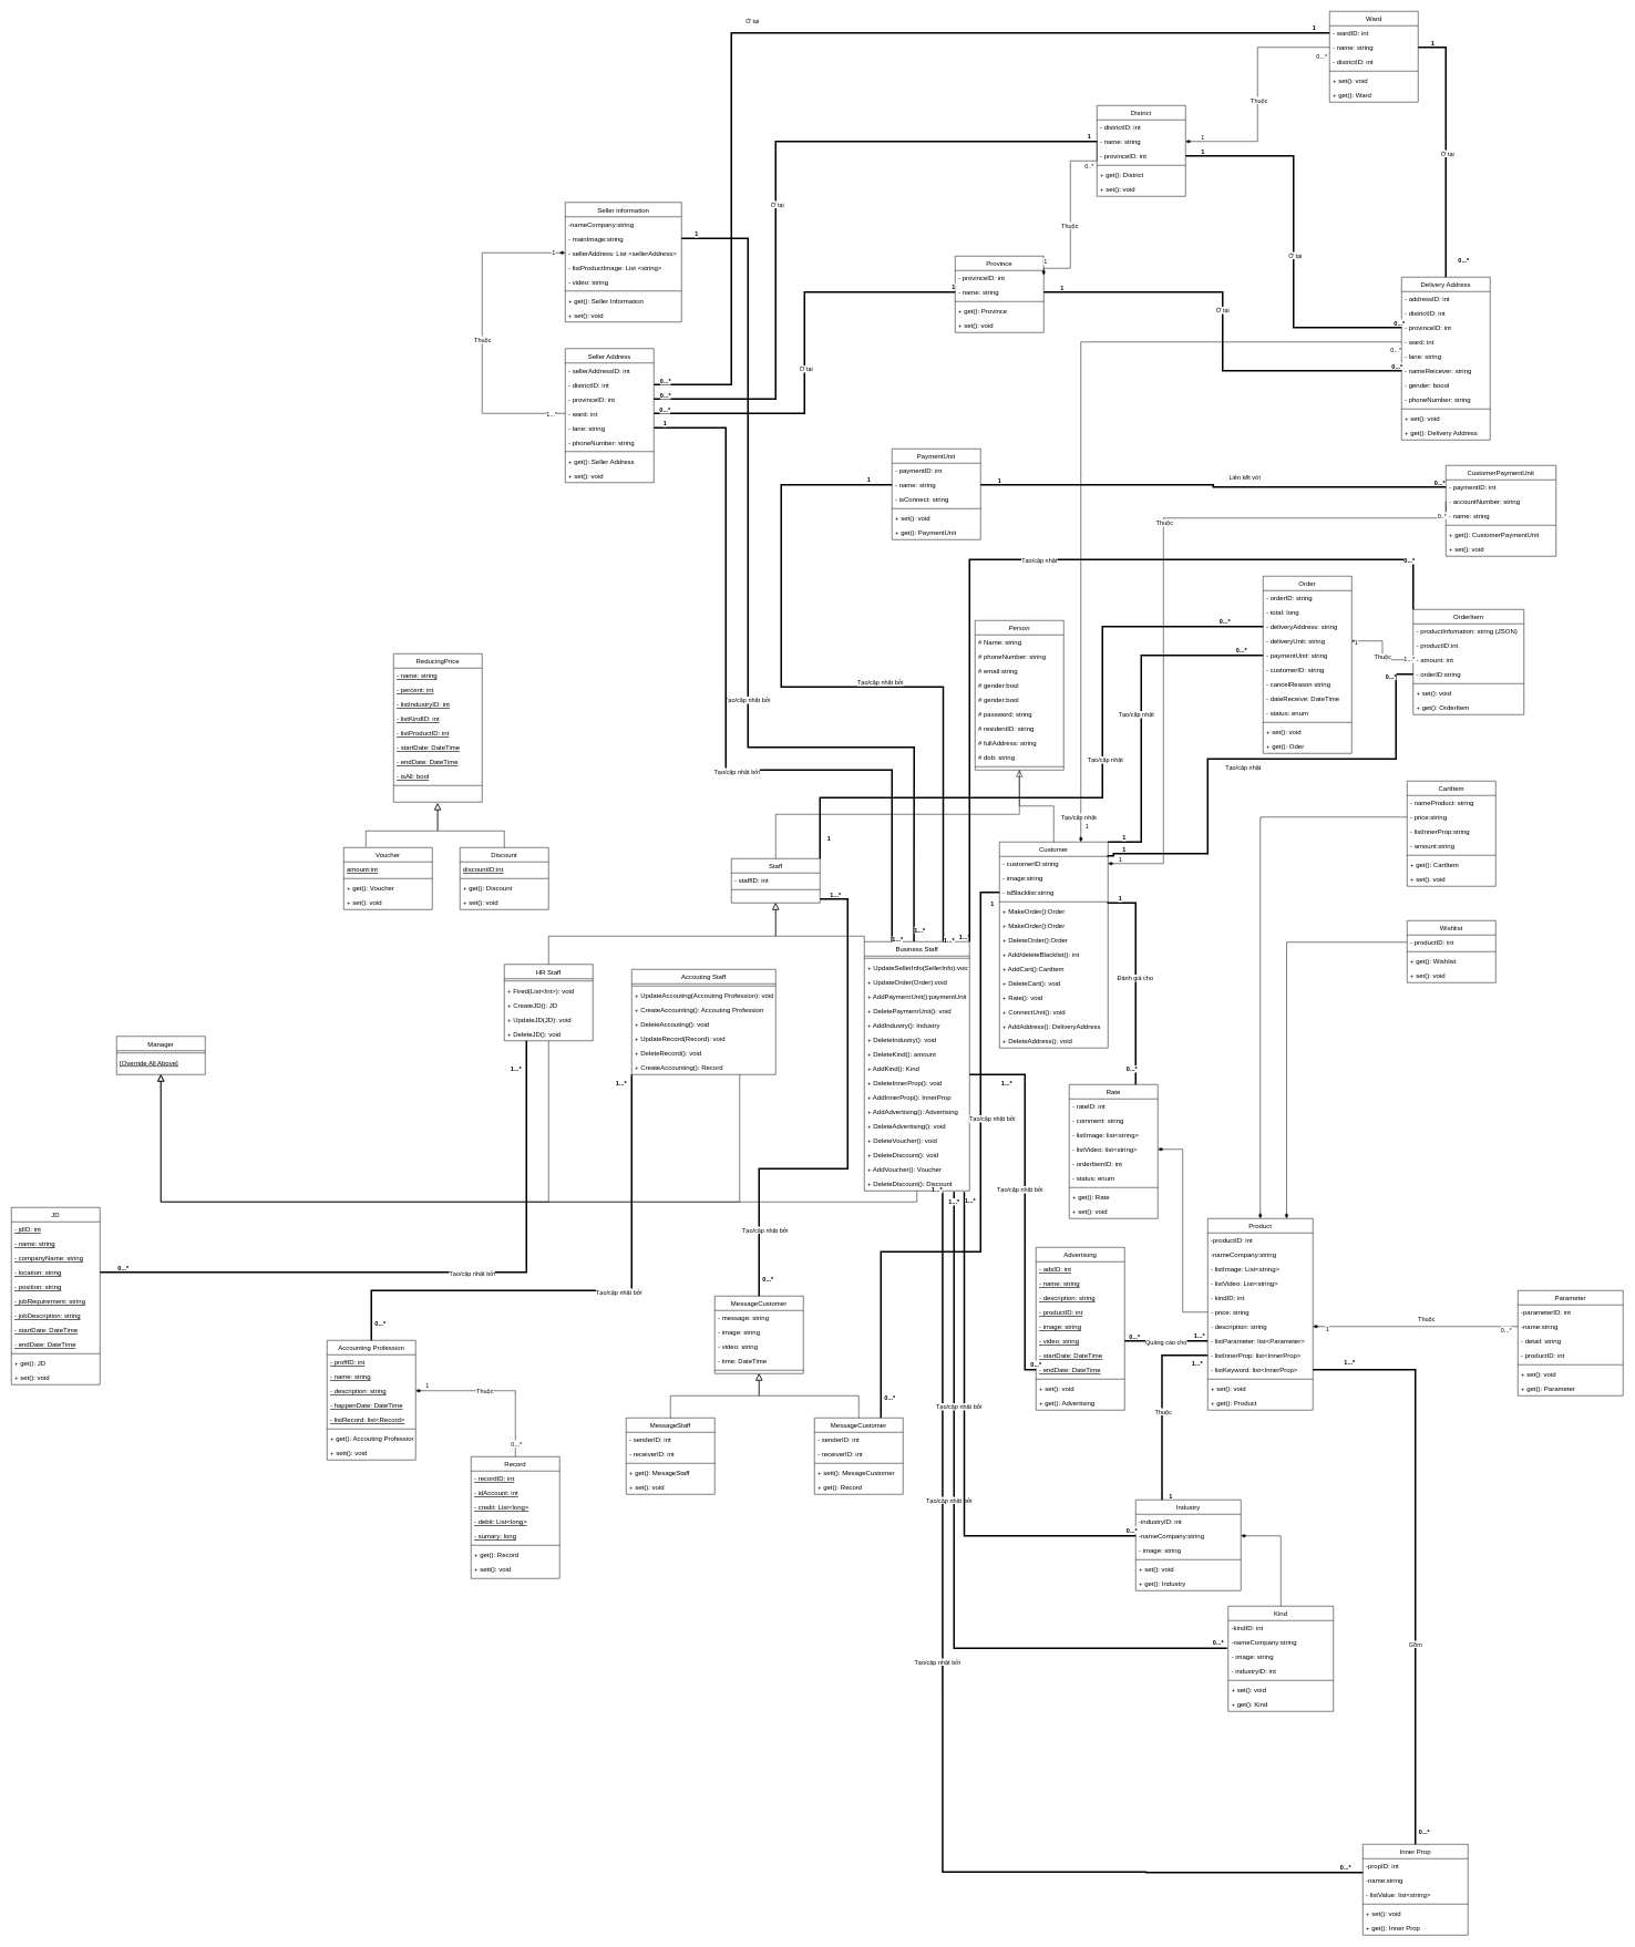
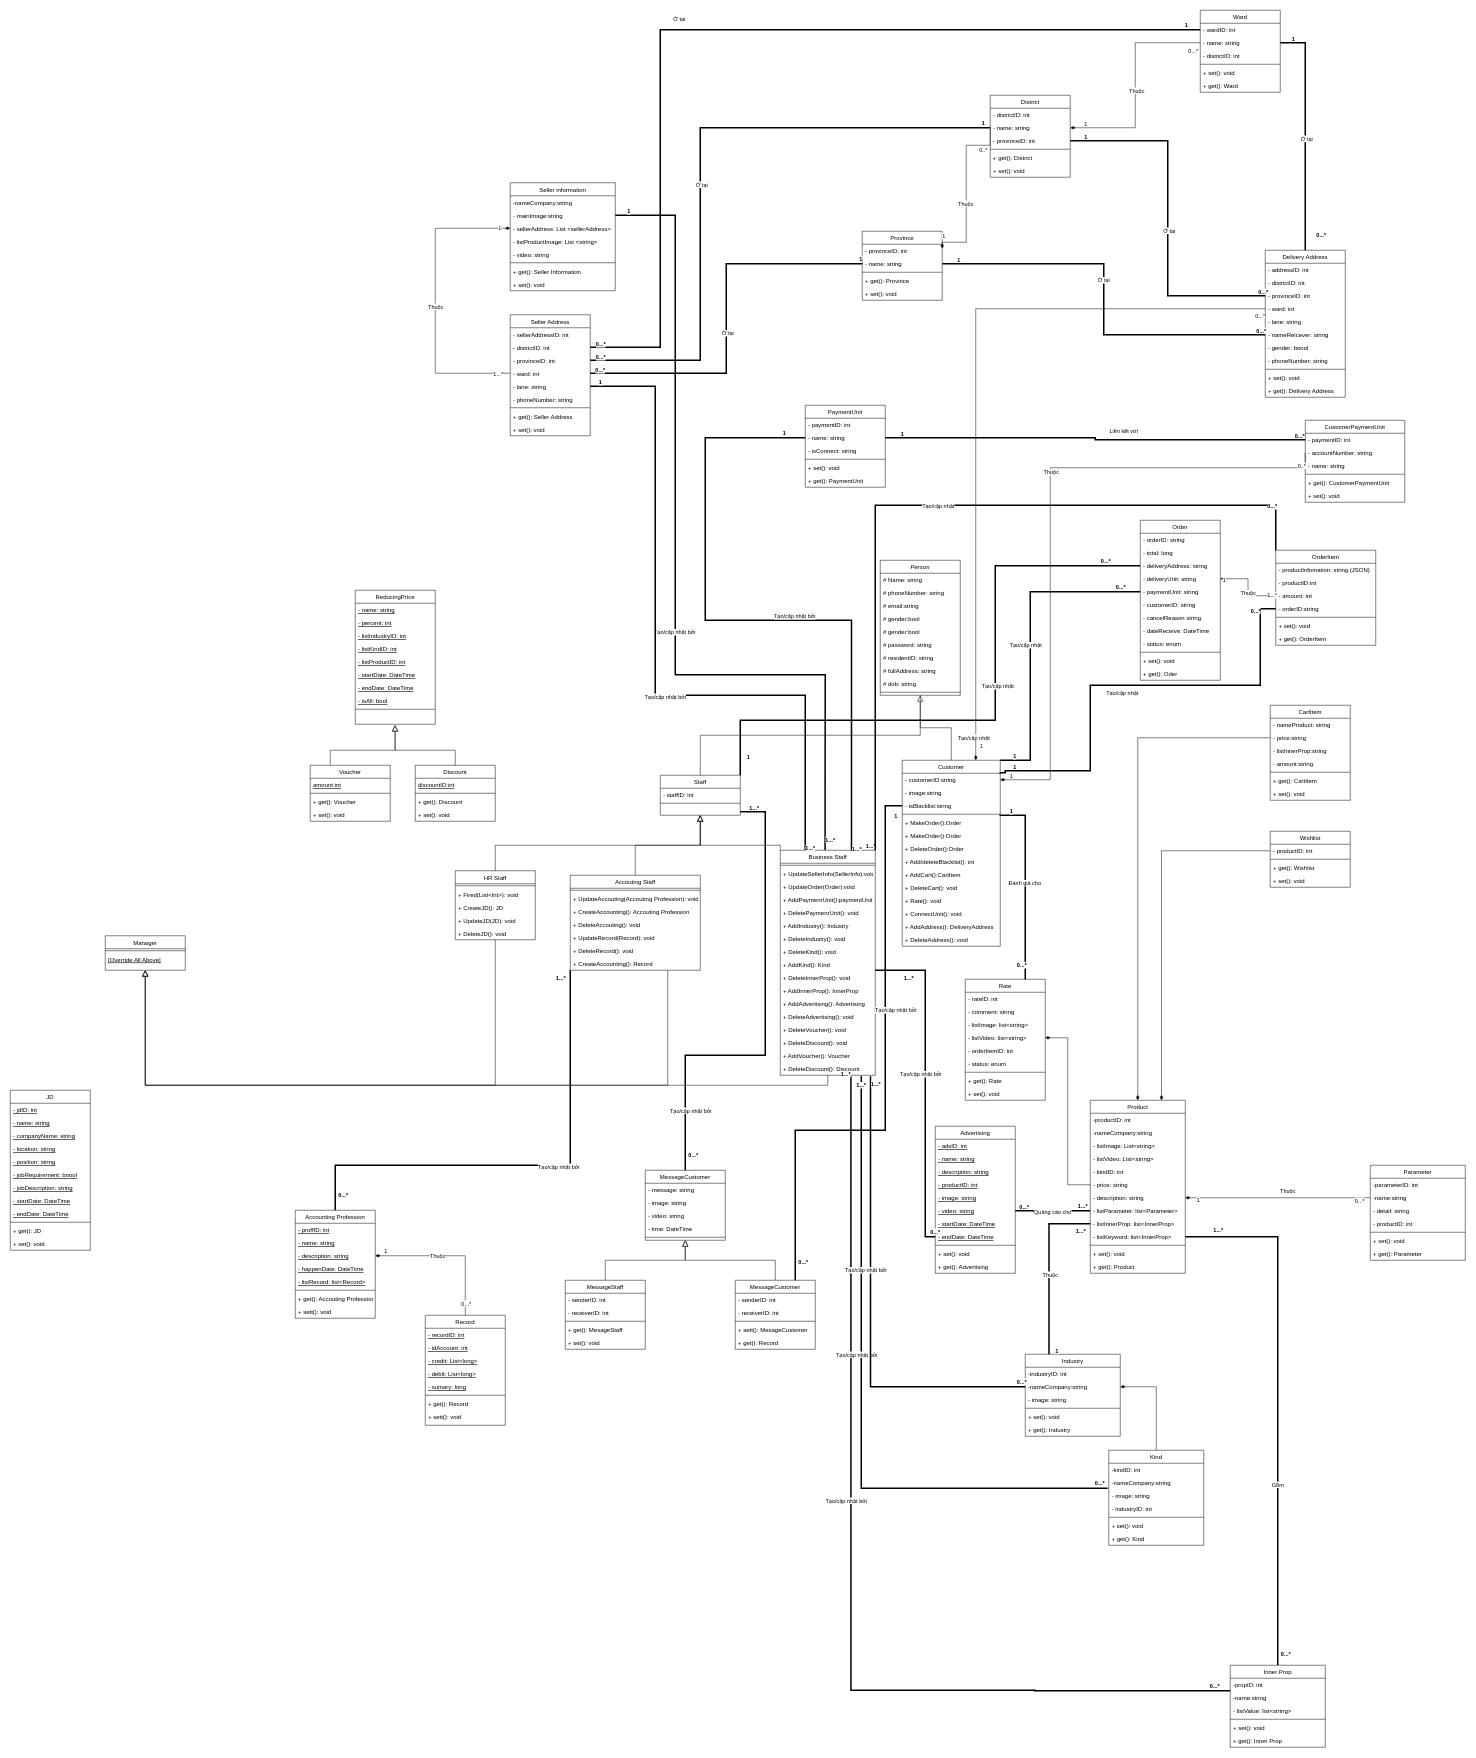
+ <mxCell id="41" value="" style="endArrow=block;endSize=10;endFill=0;shadow=0;strokeWidth=1;rounded=0;edgeStyle=elbowEdgeStyle;elbow=vertical;exitX=0.5;exitY=0;exitDx=0;exitDy=0;entryX=0.5;entryY=1;entryDx=0;entryDy=0;" parent="1" source="33" target="13" edge="1"><mxGeometry width="160" relative="1" as="geometry"><mxPoint x="1410" y="1560" as="sourcePoint" /><mxPoint x="1630" y="1550" as="targetPoint" /><Array as="points"><mxPoint x="1300" y="1690" /><mxPoint x="1320" y="1710" /><mxPoint x="1410" y="1710" /></Array></mxGeometry></mxCell>
- <mxCell id="53" value="+ DeleteKind(): amount" style="text;align=left;verticalAlign=top;spacingLeft=4;spacingRight=4;overflow=hidden;rotatable=0;points=[[0,0.5],[1,0.5]];portConstraint=eastwest;" vertex="1" parent="45"><mxGeometry y="190" width="190" height="26" as="geometry" /></mxCell>
+ <mxCell id="53" value="+ DeleteKind(): void" style="text;align=left;verticalAlign=top;spacingLeft=4;spacingRight=4;overflow=hidden;rotatable=0;points=[[0,0.5],[1,0.5]];portConstraint=eastwest;" vertex="1" parent="45"><mxGeometry y="190" width="190" height="26" as="geometry" /></mxCell>
- <mxCell id="334" value="" style="endArrow=none;startArrow=none;endFill=0;startFill=0;endSize=8;html=1;verticalAlign=bottom;labelBackgroundColor=none;strokeWidth=3;rounded=0;edgeStyle=orthogonalEdgeStyle;entryX=1;entryY=0.5;entryDx=0;entryDy=0;exitX=0.25;exitY=1;exitDx=0;exitDy=0;" edge="1" parent="1" source="63" target="165"><mxGeometry width="160" relative="1" as="geometry"><mxPoint x="1020" y="2030" as="sourcePoint" /><mxPoint x="840" y="1961" as="targetPoint" /></mxGeometry></mxCell>
- <mxCell id="335" value="&lt;b&gt;1...*&lt;/b&gt;" style="edgeLabel;html=1;align=center;verticalAlign=middle;resizable=0;points=[];" vertex="1" connectable="0" parent="334"><mxGeometry x="-0.9" y="-1" relative="1" as="geometry"><mxPoint x="-19" y="-10" as="offset" /></mxGeometry></mxCell>
- <mxCell id="336" value="&lt;b&gt;0...*&lt;/b&gt;" style="edgeLabel;html=1;align=center;verticalAlign=middle;resizable=0;points=[];" vertex="1" connectable="0" parent="334"><mxGeometry x="0.954" y="1" relative="1" as="geometry"><mxPoint x="14" y="-10" as="offset" /></mxGeometry></mxCell>
- <mxCell id="337" value="Tạo/cập nhật bởi" style="edgeLabel;html=1;align=center;verticalAlign=middle;resizable=0;points=[];" vertex="1" connectable="0" parent="334"><mxGeometry x="-0.129" y="2" relative="1" as="geometry"><mxPoint as="offset" /></mxGeometry></mxCell>
- <mxCell id="167" value="- jobRequirement: string" style="text;align=left;verticalAlign=top;spacingLeft=4;spacingRight=4;overflow=hidden;rotatable=0;points=[[0,0.5],[1,0.5]];portConstraint=eastwest;fontStyle=4" parent="161" vertex="1"><mxGeometry y="156" width="160" height="26" as="geometry" /></mxCell>
+ <mxCell id="167" value="- jobRequirement: boool" style="text;align=left;verticalAlign=top;spacingLeft=4;spacingRight=4;overflow=hidden;rotatable=0;points=[[0,0.5],[1,0.5]];portConstraint=eastwest;fontStyle=4" parent="161" vertex="1"><mxGeometry y="156" width="160" height="26" as="geometry" /></mxCell>
